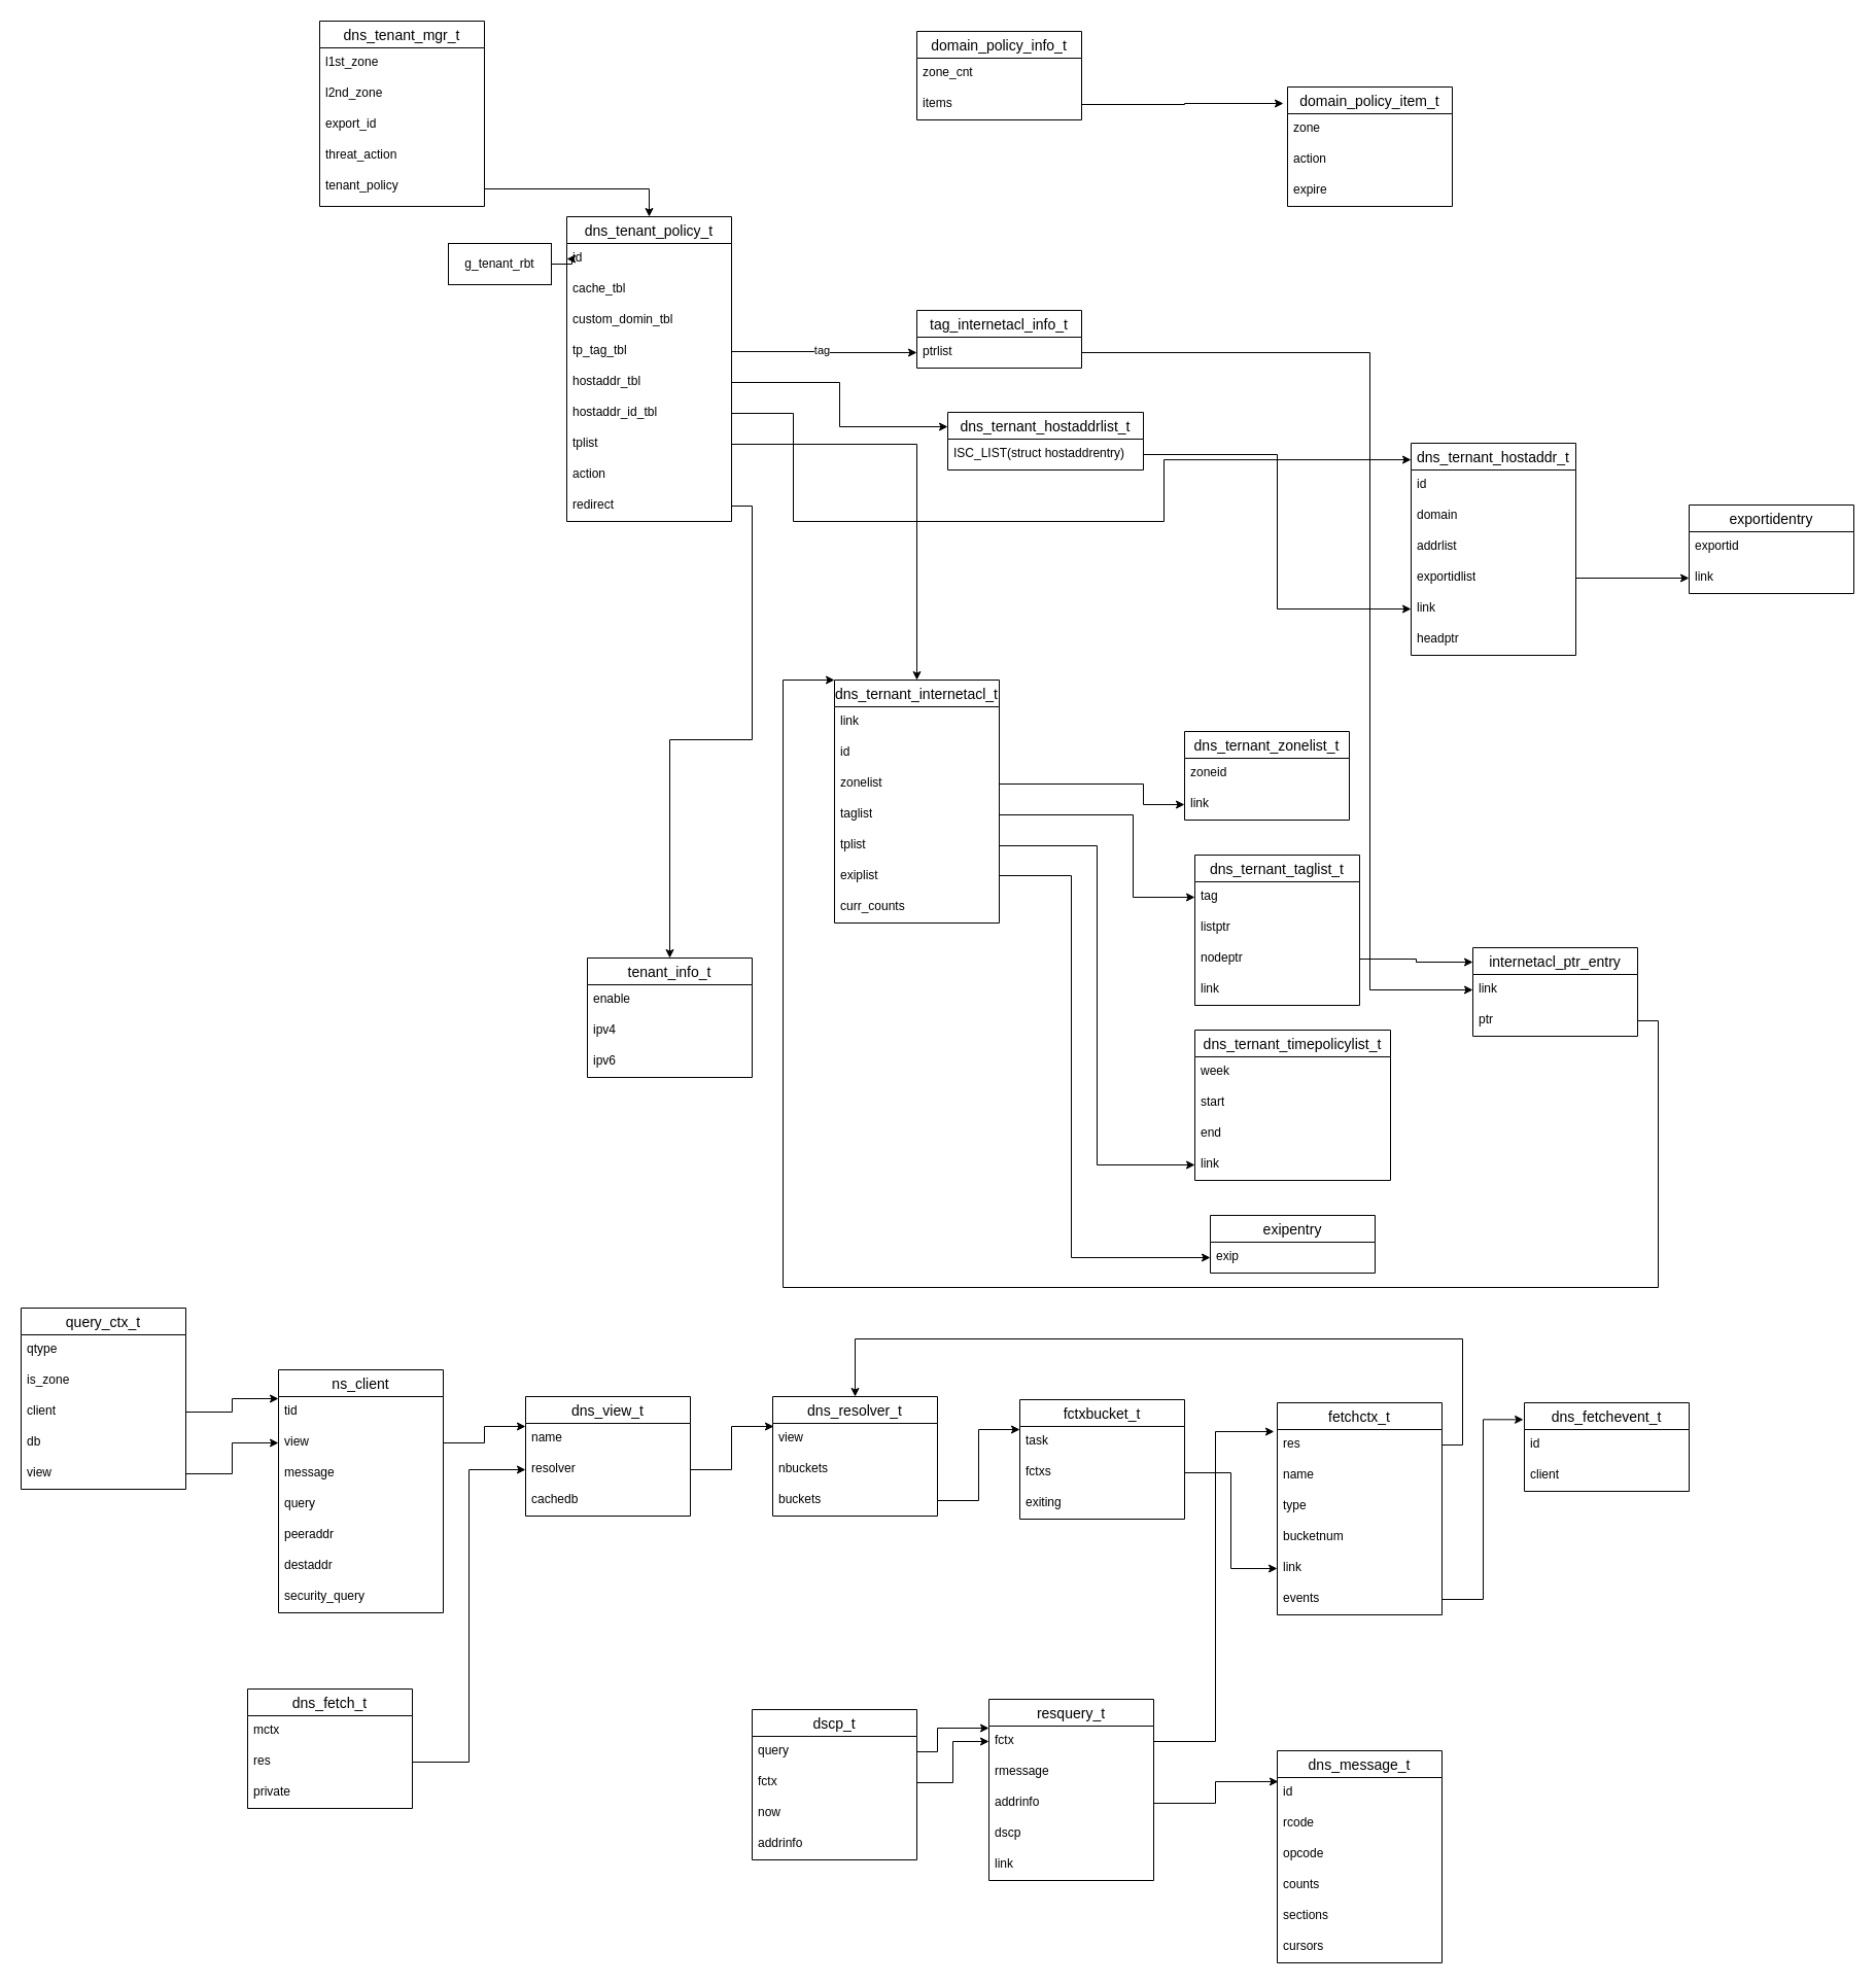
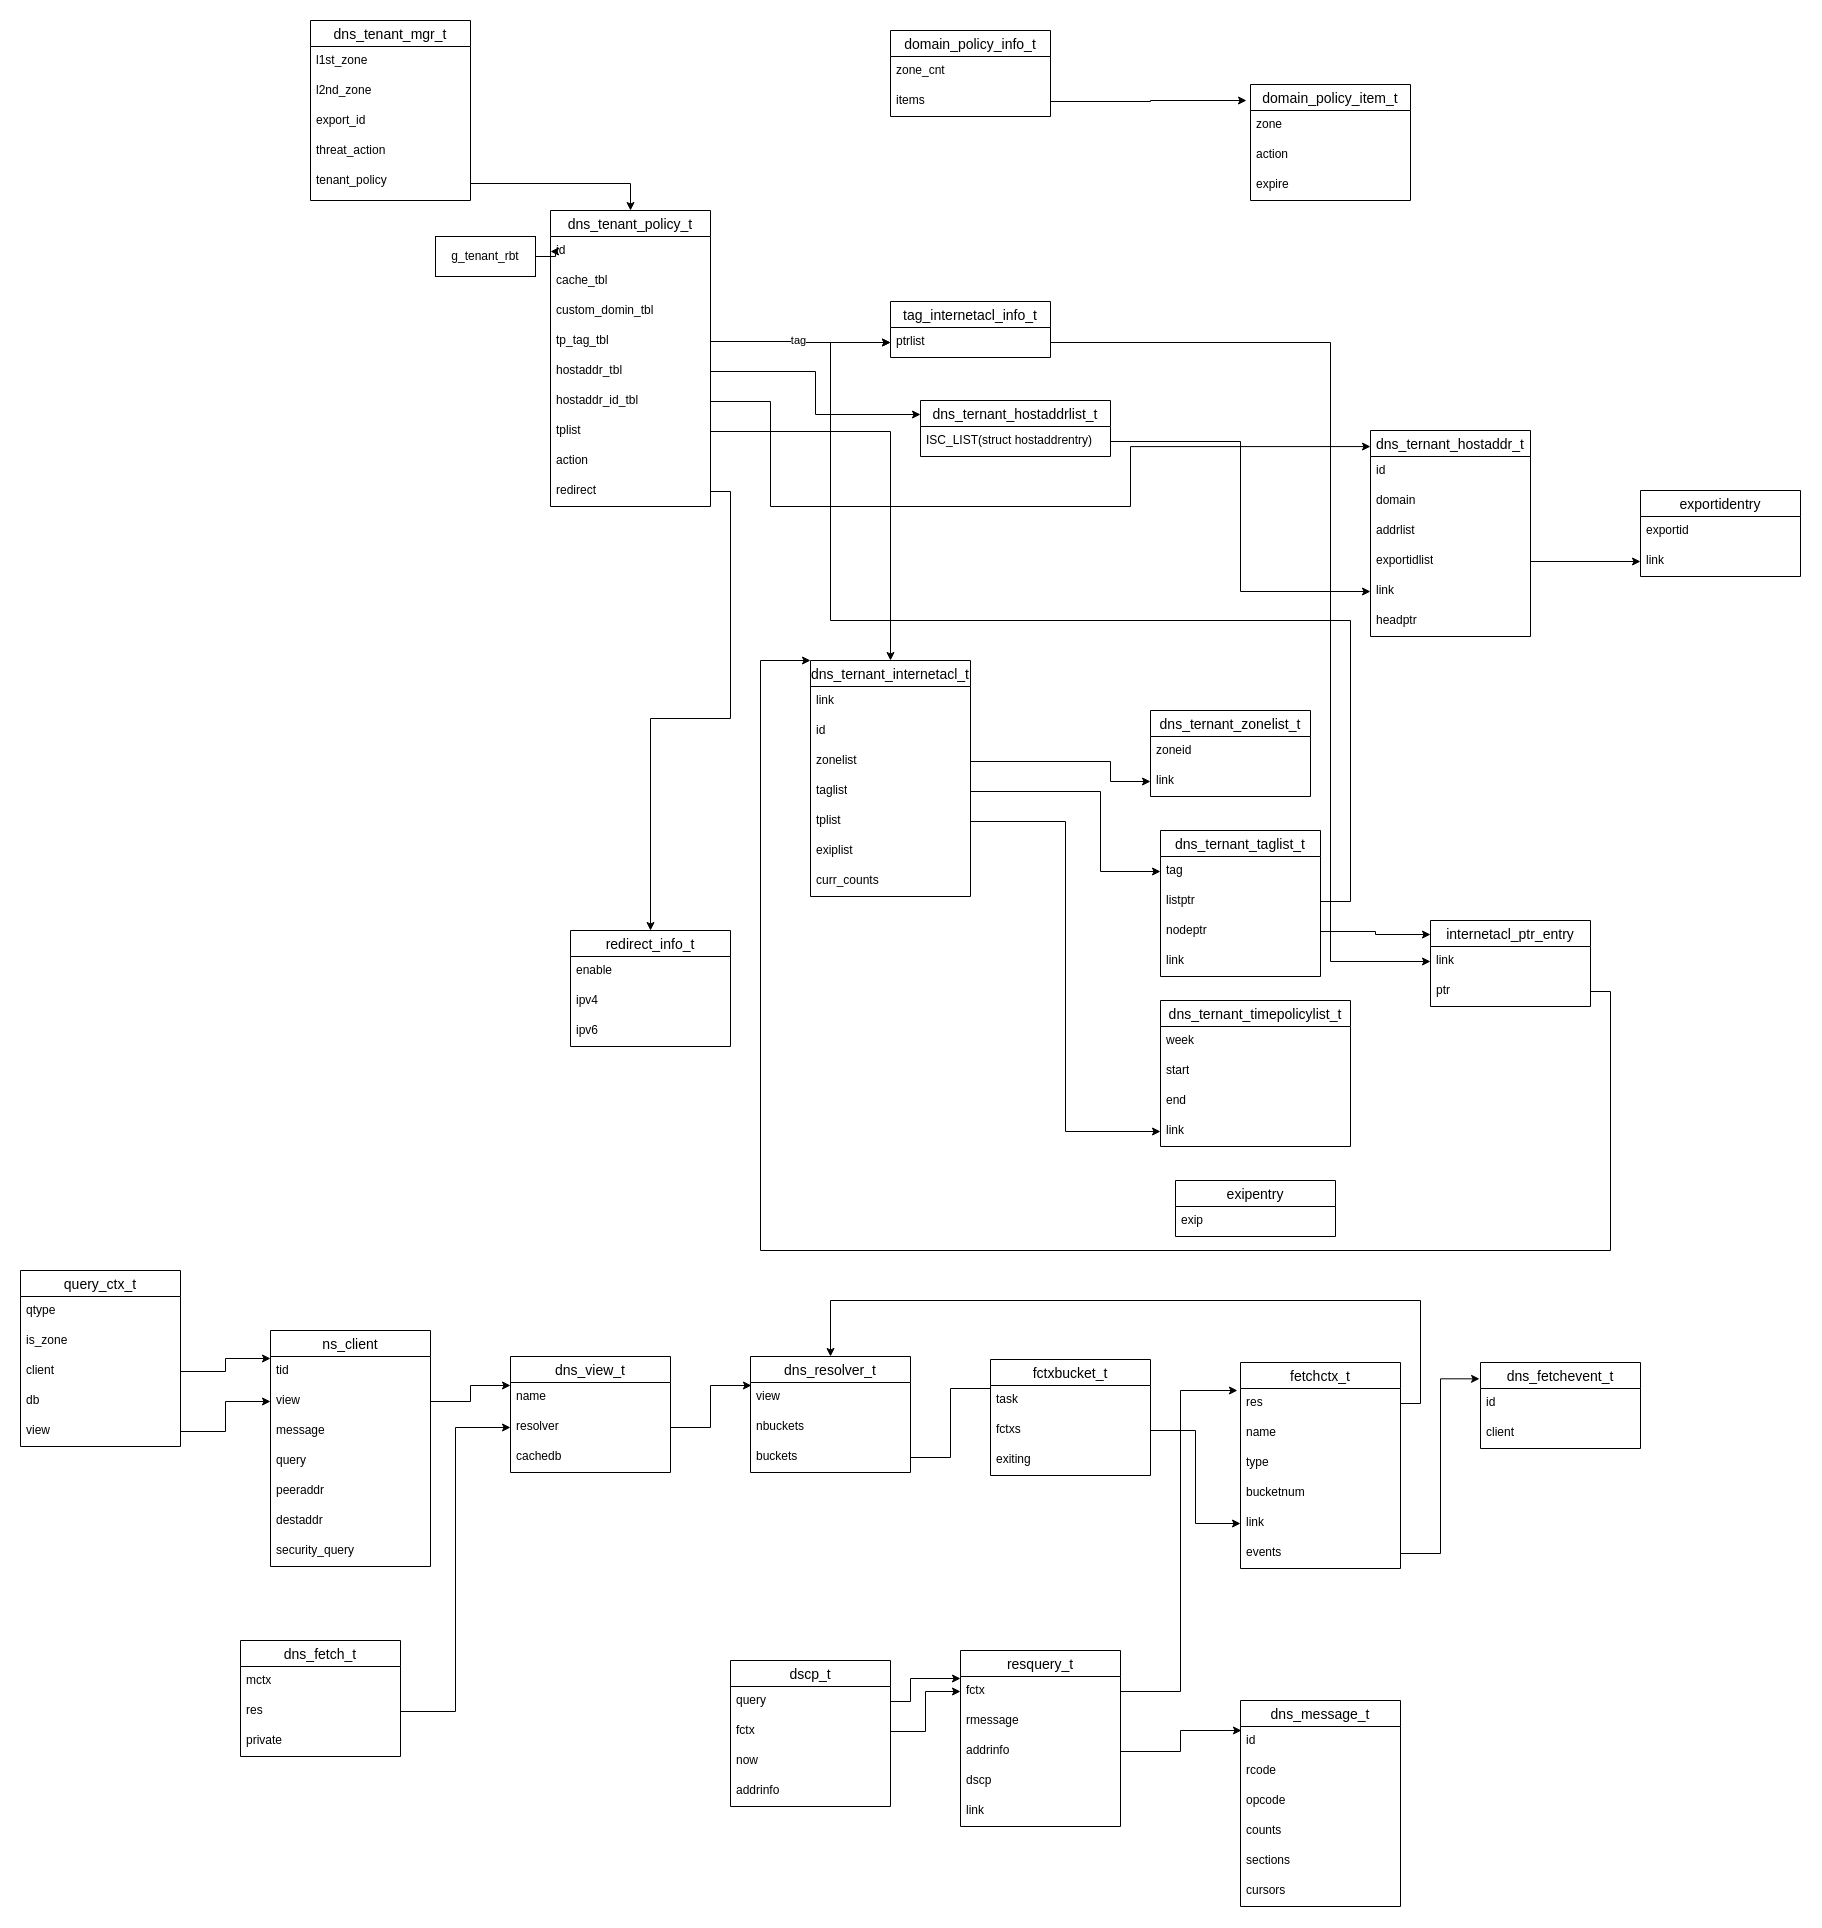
+ <mxCell id="85" value="" style="edgeStyle=orthogonalEdgeStyle;rounded=0;orthogonalLoop=1;jettySize=auto;html=1;entryX=0;entryY=0.5;entryDx=0;entryDy=0;exitX=1;exitY=0.5;exitDx=0;exitDy=0;" parent="1" source="38" target="79" edge="1"><mxGeometry relative="1" as="geometry"><mxPoint x="980" y="801" as="sourcePoint" /><mxPoint x="1170" y="881" as="targetPoint" /><Array as="points"><mxPoint x="1350" y="901" /><mxPoint x="1350" y="620" /><mxPoint x="830" y="620" /><mxPoint x="830" y="342" /></Array></mxGeometry></mxCell>
- <mxCell id="8" value="tenant_info_t" style="swimlane;fontStyle=0;childLayout=stackLayout;horizontal=1;startSize=26;horizontalStack=0;resizeParent=1;resizeParentMax=0;resizeLast=0;collapsible=1;marginBottom=0;align=center;fontSize=14;" parent="1" vertex="1"><mxGeometry x="570" y="930" width="160" height="116" as="geometry" /></mxCell>
+ <mxCell id="8" value="redirect_info_t" style="swimlane;fontStyle=0;childLayout=stackLayout;horizontal=1;startSize=26;horizontalStack=0;resizeParent=1;resizeParentMax=0;resizeLast=0;collapsible=1;marginBottom=0;align=center;fontSize=14;" parent="1" vertex="1"><mxGeometry x="570" y="930" width="160" height="116" as="geometry" /></mxCell>
- <mxCell id="50" value="" style="edgeStyle=orthogonalEdgeStyle;rounded=0;orthogonalLoop=1;jettySize=auto;html=1;entryX=0;entryY=0.5;entryDx=0;entryDy=0;exitX=1;exitY=0.5;exitDx=0;exitDy=0;" parent="1" source="30" target="49" edge="1"><mxGeometry relative="1" as="geometry"><mxPoint x="970" y="381" as="sourcePoint" /><mxPoint x="1140" y="381" as="targetPoint" /><Array as="points"><mxPoint x="970" y="850" /><mxPoint x="1040" y="850" /><mxPoint x="1040" y="1221" /></Array></mxGeometry></mxCell>
- <mxCell id="124" value="" style="edgeStyle=orthogonalEdgeStyle;rounded=0;orthogonalLoop=1;jettySize=auto;html=1;entryX=0;entryY=0.25;entryDx=0;entryDy=0;" edge="1" parent="1" source="118" target="120"><mxGeometry relative="1" as="geometry" /></mxCell>
+ <mxCell id="124" value="" style="edgeStyle=orthogonalEdgeStyle;rounded=0;orthogonalLoop=1;jettySize=auto;html=1;entryX=0;entryY=0.25;entryDx=0;entryDy=0;endArrow=none;" edge="1" parent="1" source="118" target="120"><mxGeometry relative="1" as="geometry" /></mxCell>
